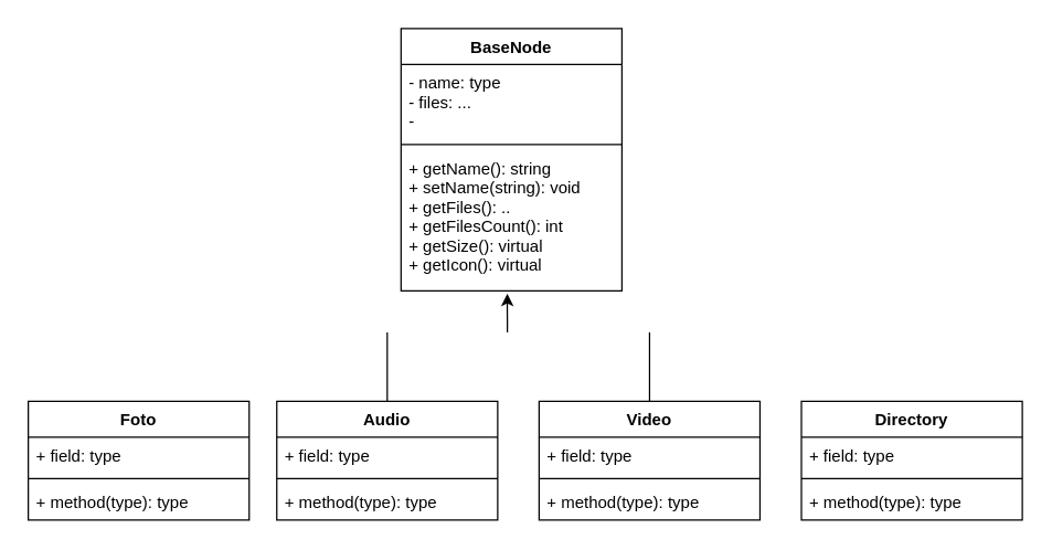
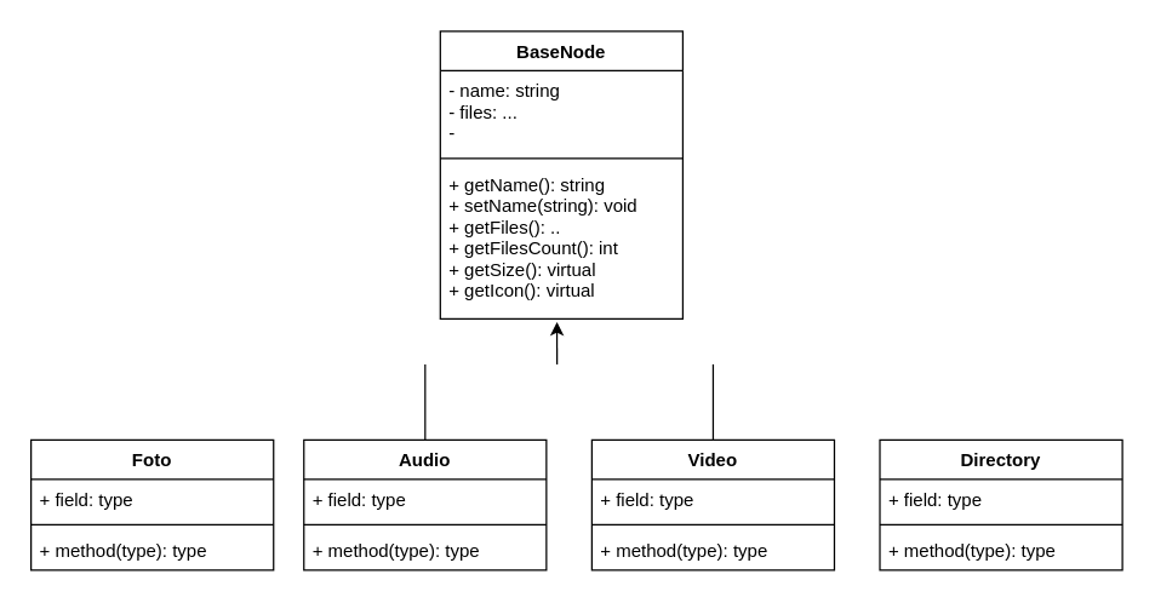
- <mxCell id="3" value="- name: type&#10;- files: ...&#10;- " style="text;strokeColor=none;fillColor=none;align=left;verticalAlign=top;spacingLeft=4;spacingRight=4;overflow=hidden;rotatable=0;points=[[0,0.5],[1,0.5]];portConstraint=eastwest;" vertex="1" parent="2"><mxGeometry y="26" width="160" height="54" as="geometry" /></mxCell>
+ <mxCell id="3" value="- name: string&#10;- files: ...&#10;- " style="text;strokeColor=none;fillColor=none;align=left;verticalAlign=top;spacingLeft=4;spacingRight=4;overflow=hidden;rotatable=0;points=[[0,0.5],[1,0.5]];portConstraint=eastwest;" vertex="1" parent="2"><mxGeometry y="26" width="160" height="54" as="geometry" /></mxCell>
